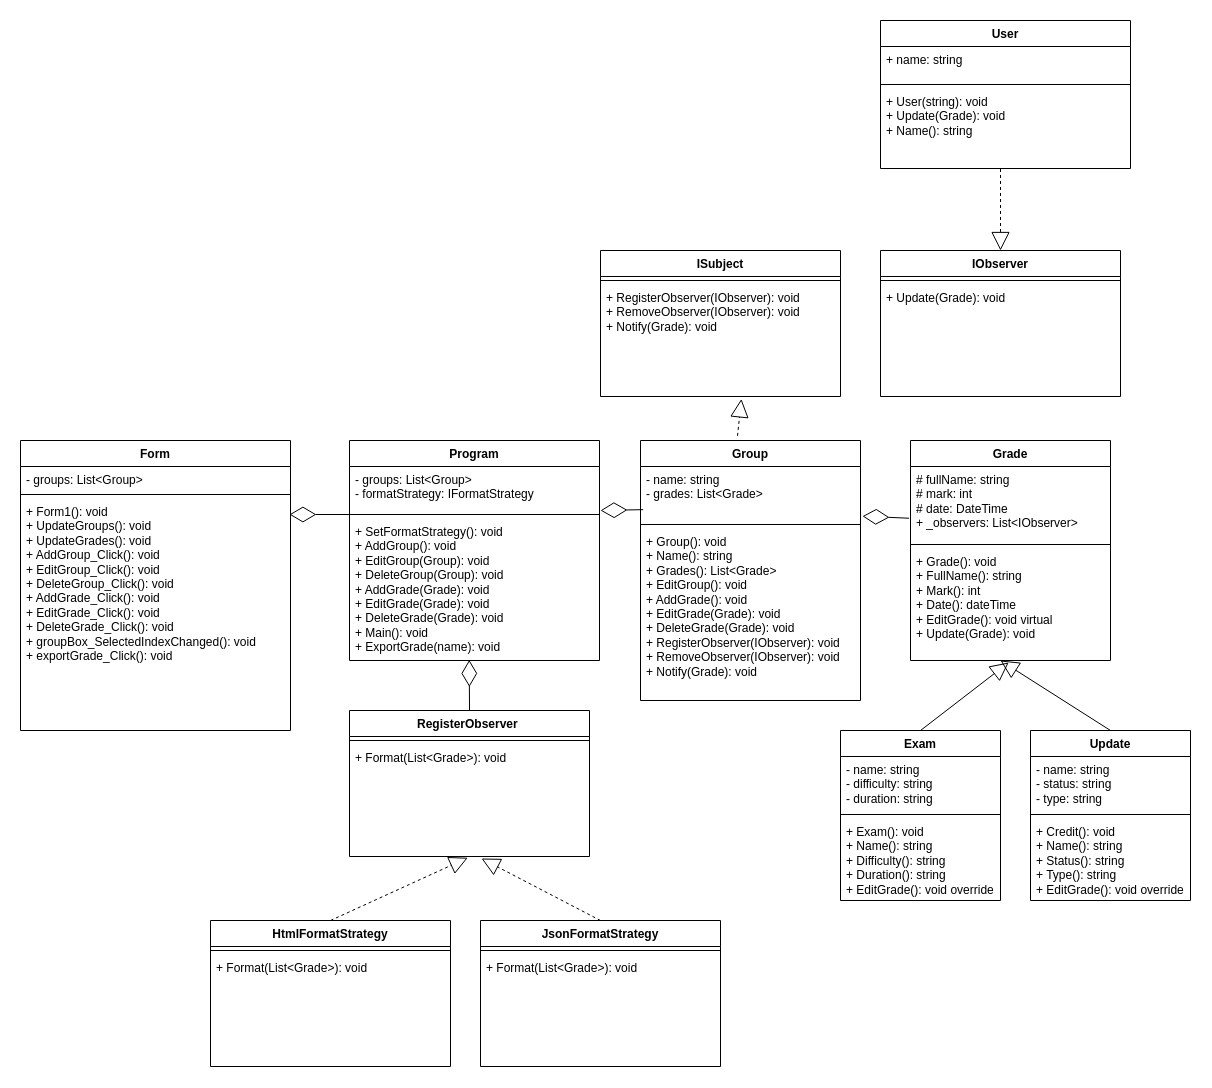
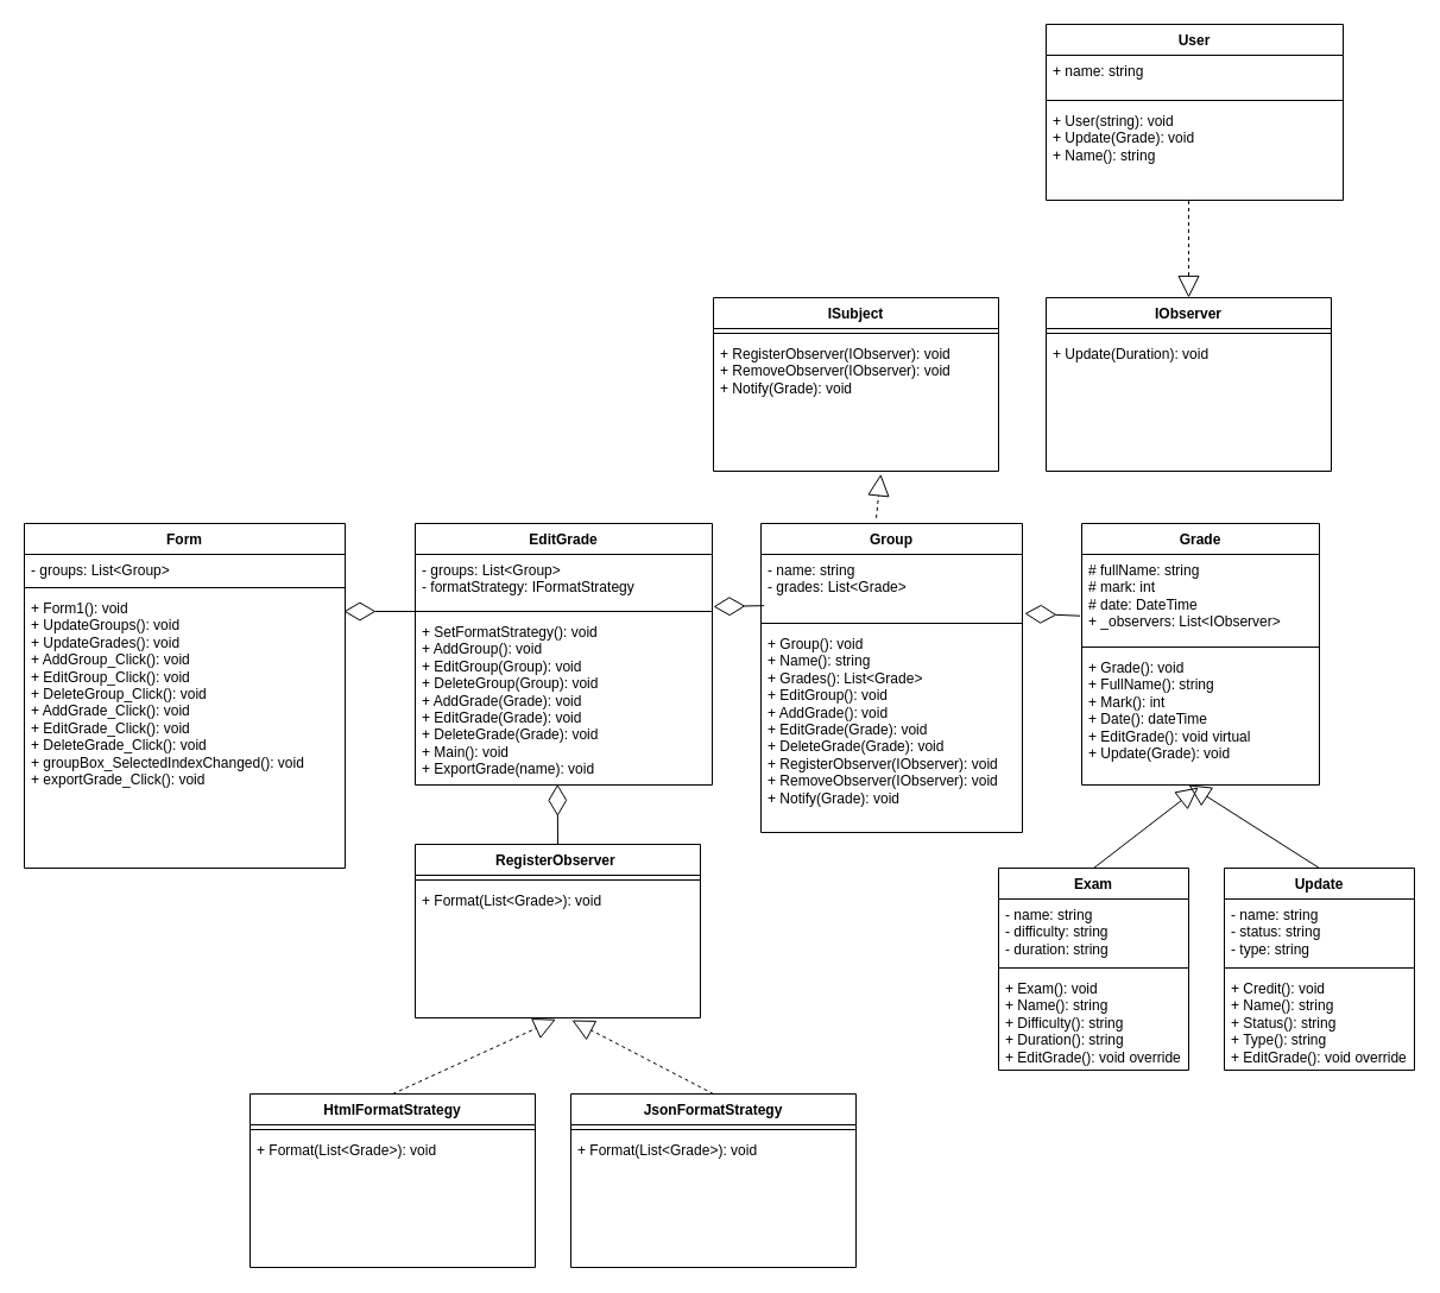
- <mxCell id="45" value="+ Update(Grade): void" style="text;strokeColor=none;fillColor=none;align=left;verticalAlign=top;spacingLeft=4;spacingRight=4;overflow=hidden;rotatable=0;points=[[0,0.5],[1,0.5]];portConstraint=eastwest;whiteSpace=wrap;html=1;" vertex="1" parent="43"><mxGeometry y="34" width="240" height="112" as="geometry" /></mxCell>
+ <mxCell id="45" value="+ Update(Duration): void" style="text;strokeColor=none;fillColor=none;align=left;verticalAlign=top;spacingLeft=4;spacingRight=4;overflow=hidden;rotatable=0;points=[[0,0.5],[1,0.5]];portConstraint=eastwest;whiteSpace=wrap;html=1;" vertex="1" parent="43"><mxGeometry y="34" width="240" height="112" as="geometry" /></mxCell>
- <mxCell id="18" value="Program" style="swimlane;fontStyle=1;align=center;verticalAlign=top;childLayout=stackLayout;horizontal=1;startSize=26;horizontalStack=0;resizeParent=1;resizeParentMax=0;resizeLast=0;collapsible=1;marginBottom=0;whiteSpace=wrap;html=1;" parent="1" vertex="1"><mxGeometry x="349" y="440" width="250" height="220" as="geometry" /></mxCell>
+ <mxCell id="18" value="EditGrade" style="swimlane;fontStyle=1;align=center;verticalAlign=top;childLayout=stackLayout;horizontal=1;startSize=26;horizontalStack=0;resizeParent=1;resizeParentMax=0;resizeLast=0;collapsible=1;marginBottom=0;whiteSpace=wrap;html=1;" parent="1" vertex="1"><mxGeometry x="349" y="440" width="250" height="220" as="geometry" /></mxCell>
